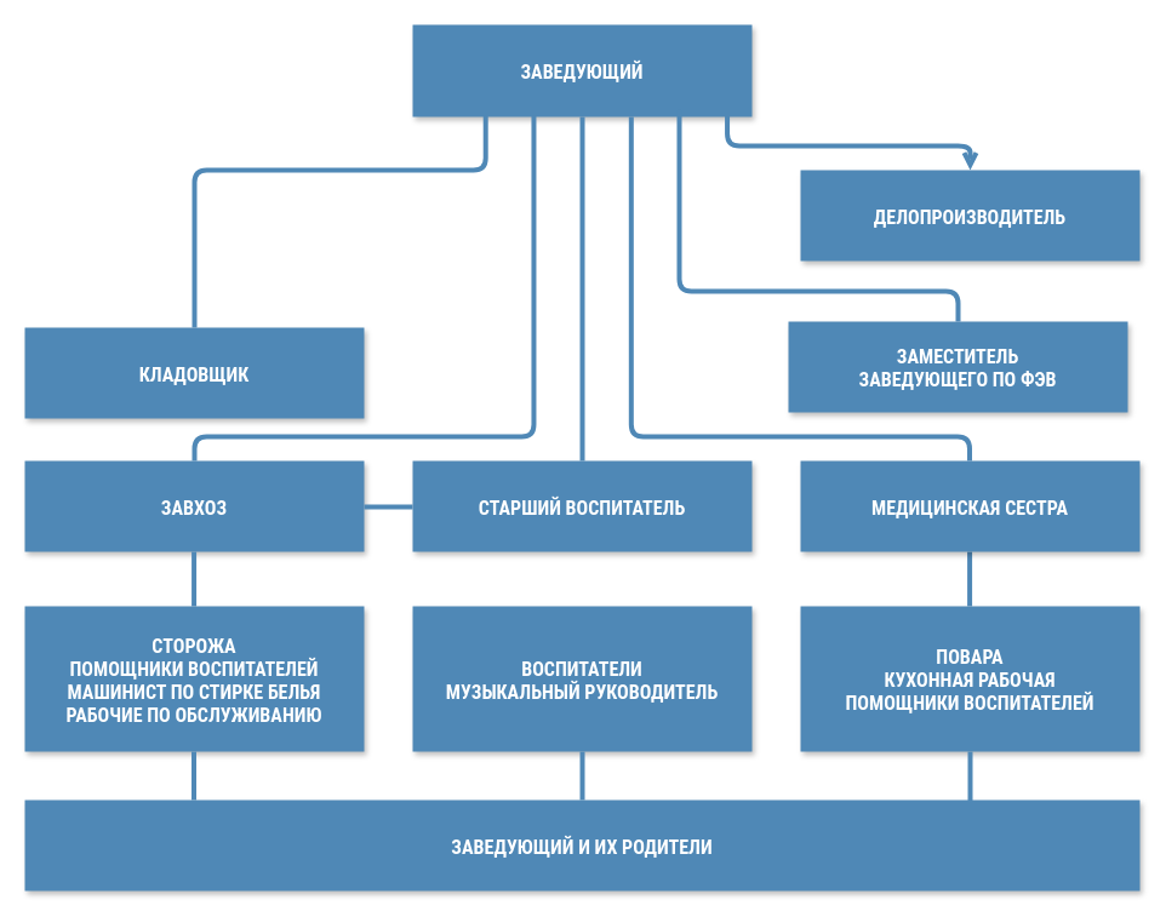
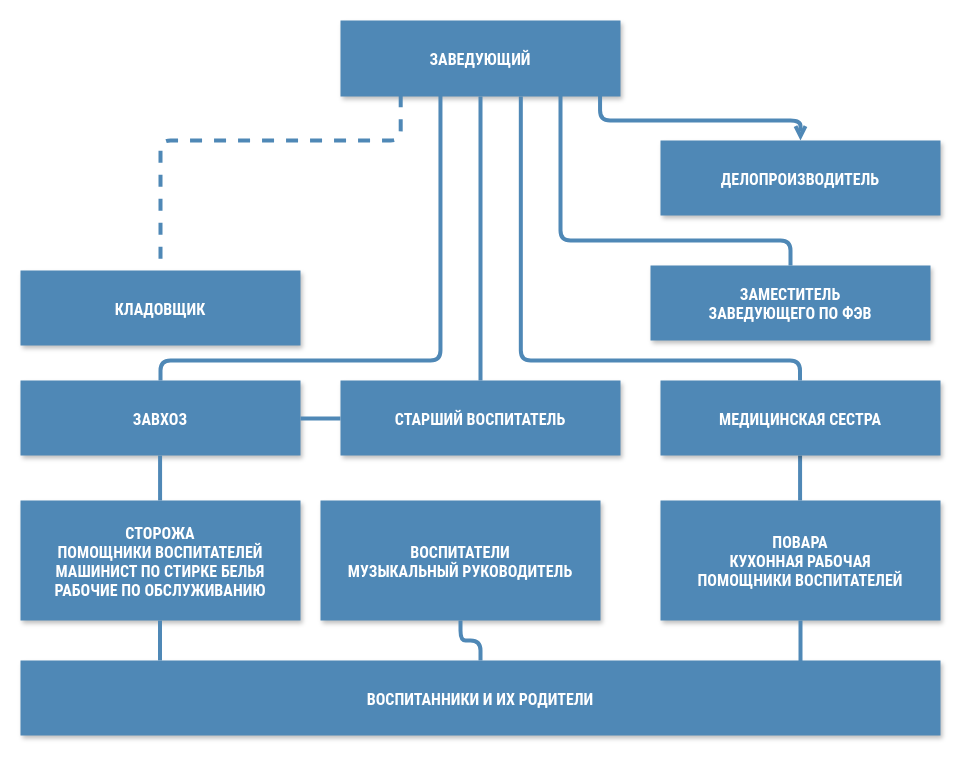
- <mxCell id="10" value="" style="edgeStyle=elbowEdgeStyle;elbow=vertical;strokeWidth=4;endArrow=none;endFill=0;fontStyle=1;entryX=0.5;entryY=0;entryDx=0;entryDy=0;strokeColor=#4F88B6;exitX=0.215;exitY=0.984;exitDx=0;exitDy=0;exitPerimeter=0;" parent="1" source="2" target="3" edge="1"><mxGeometry x="22" y="165.5" width="100" height="100" as="geometry"><mxPoint x="360" y="98" as="sourcePoint" /><mxPoint x="142" y="155.5" as="targetPoint" /><Array as="points"><mxPoint x="310" y="140" /></Array></mxGeometry></mxCell>
+ <mxCell id="10" value="" style="edgeStyle=elbowEdgeStyle;elbow=vertical;strokeWidth=4;endArrow=none;endFill=0;fontStyle=1;entryX=0.5;entryY=0;entryDx=0;entryDy=0;strokeColor=#4F88B6;exitX=0.215;exitY=0.984;exitDx=0;exitDy=0;exitPerimeter=0;dashed=1;" parent="1" source="2" target="3" edge="1"><mxGeometry x="22" y="165.5" width="100" height="100" as="geometry"><mxPoint x="360" y="98" as="sourcePoint" /><mxPoint x="142" y="155.5" as="targetPoint" /><Array as="points"><mxPoint x="310" y="140" /></Array></mxGeometry></mxCell>
- <mxCell id="6" value="ВОСПИТАТЕЛИ&#10;МУЗЫКАЛЬНЫЙ РУКОВОДИТЕЛЬ" style="strokeColor=none;shadow=1;gradientColor=none;fontStyle=1;fontColor=#FFFFFF;fontSize=16;fontFamily=Roboto Condensed;fontSource=https%3A%2F%2Ffonts.googleapis.com%2Fcss%3Ffamily%3DRoboto%2BCondensed;fillColor=#4F88B6;" parent="1" vertex="1"><mxGeometry x="340" y="500" width="280" height="120" as="geometry" /></mxCell>
+ <mxCell id="6" value="ВОСПИТАТЕЛИ&#10;МУЗЫКАЛЬНЫЙ РУКОВОДИТЕЛЬ" style="strokeColor=none;shadow=1;gradientColor=none;fontStyle=1;fontColor=#FFFFFF;fontSize=16;fontFamily=Roboto Condensed;fontSource=https%3A%2F%2Ffonts.googleapis.com%2Fcss%3Ffamily%3DRoboto%2BCondensed;fillColor=#4F88B6;" parent="1" vertex="1"><mxGeometry x="320" y="500" width="280" height="120" as="geometry" /></mxCell>
- <mxCell id="9" value="ЗАВЕДУЮЩИЙ И ИХ РОДИТЕЛИ" style="strokeColor=none;shadow=1;gradientColor=none;fontStyle=1;fontColor=#FFFFFF;fontSize=16;fontFamily=Roboto Condensed;fontSource=https%3A%2F%2Ffonts.googleapis.com%2Fcss%3Ffamily%3DRoboto%2BCondensed;fillColor=#4F88B6;" parent="1" vertex="1"><mxGeometry x="20" y="660" width="920" height="75" as="geometry" /></mxCell>
+ <mxCell id="9" value="ВОСПИТАННИКИ И ИХ РОДИТЕЛИ" style="strokeColor=none;shadow=1;gradientColor=none;fontStyle=1;fontColor=#FFFFFF;fontSize=16;fontFamily=Roboto Condensed;fontSource=https%3A%2F%2Ffonts.googleapis.com%2Fcss%3Ffamily%3DRoboto%2BCondensed;fillColor=#4F88B6;" parent="1" vertex="1"><mxGeometry x="20" y="660" width="920" height="75" as="geometry" /></mxCell>
